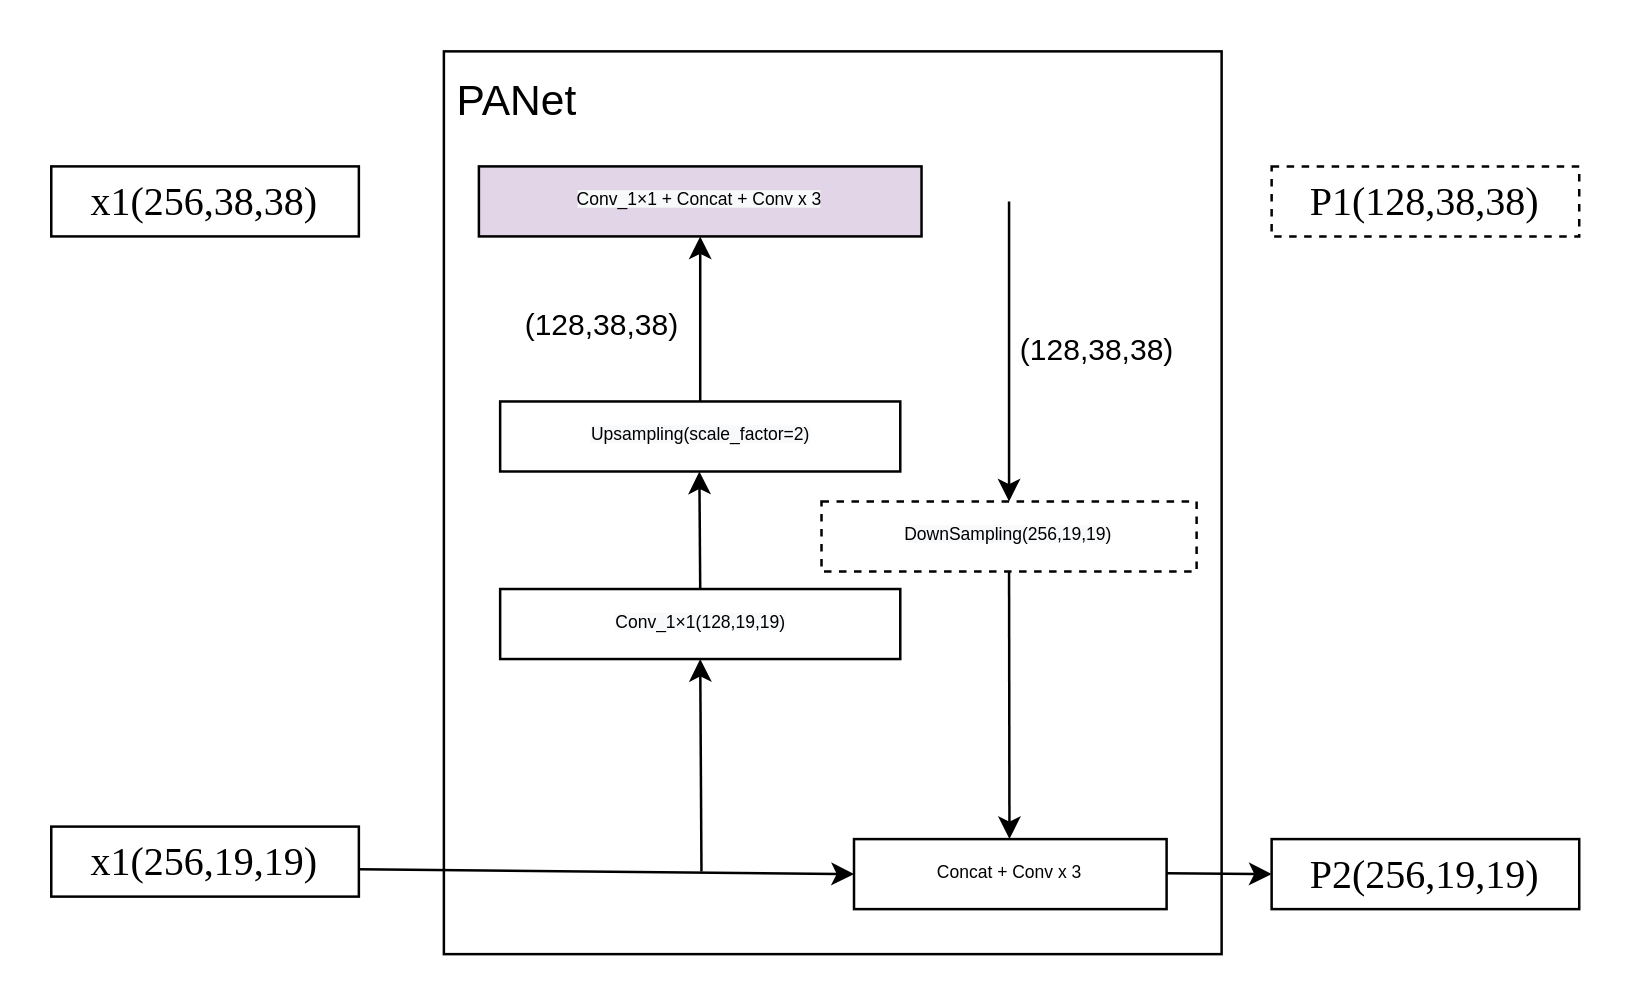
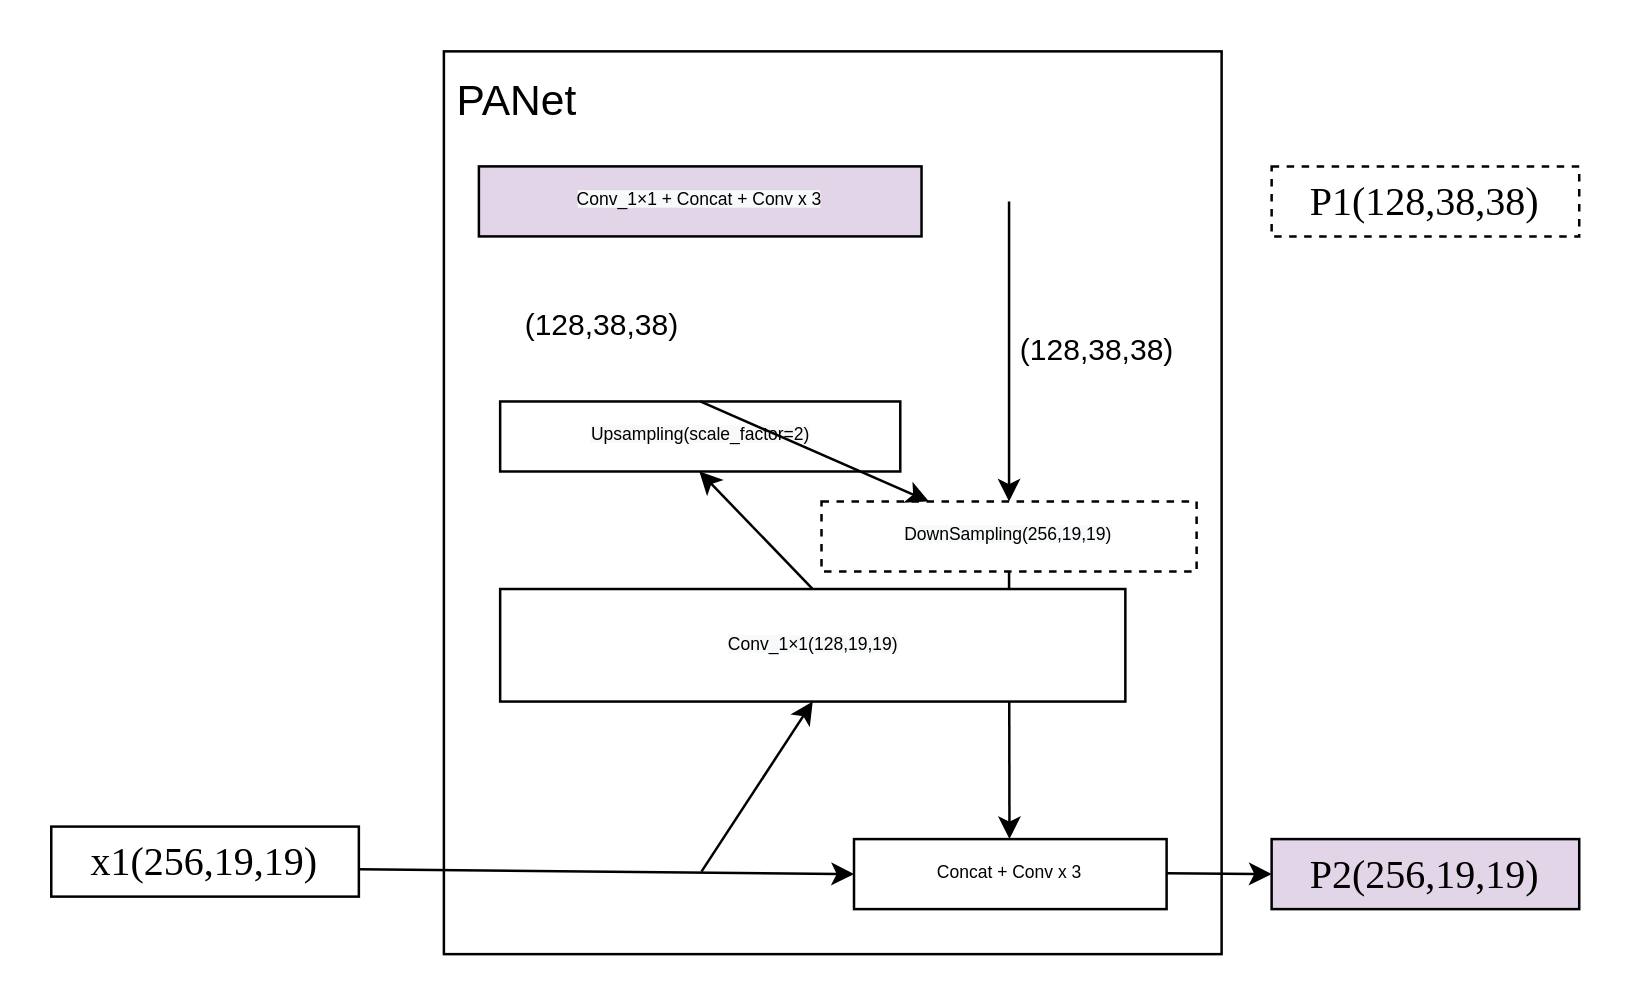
- <mxCell id="16" value="&lt;span style=&quot;font-family: &amp;#34;times new roman&amp;#34; ; font-size: 16px&quot;&gt;x1(256,38,38)&lt;/span&gt;" style="rounded=0;whiteSpace=wrap;html=1;strokeWidth=1;fontSize=7;" vertex="1" parent="1"><mxGeometry x="20" y="66" width="123" height="28" as="geometry" /></mxCell>
- <mxCell id="11" value="" style="endArrow=classic;html=1;fontSize=14;entryX=0.5;entryY=1;entryDx=0;entryDy=0;exitX=0.5;exitY=0;exitDx=0;exitDy=0;" edge="1" parent="1" source="6" target="7"><mxGeometry width="50" height="50" relative="1" as="geometry"><mxPoint x="253.26" y="164" as="sourcePoint" /><mxPoint x="253.26" y="100" as="targetPoint" /></mxGeometry></mxCell>
+ <mxCell id="11" value="" style="endArrow=classic;html=1;fontSize=14;exitX=0.5;exitY=0;exitDx=0;exitDy=0;" edge="1" parent="1" source="6" target="8"><mxGeometry width="50" height="50" relative="1" as="geometry"><mxPoint x="253.26" y="164" as="sourcePoint" /><mxPoint x="253.26" y="100" as="targetPoint" /></mxGeometry></mxCell>
- <mxCell id="19" value="&lt;span style=&quot;color: rgb(0 , 0 , 0) ; font-family: &amp;#34;helvetica&amp;#34; ; font-style: normal ; font-weight: 400 ; letter-spacing: normal ; text-align: center ; text-indent: 0px ; text-transform: none ; word-spacing: 0px ; background-color: rgb(248 , 249 , 250) ; display: inline ; float: none ; font-size: 7px&quot;&gt;&lt;font style=&quot;font-size: 7px&quot;&gt;Conv_1×1(128,19,19)&lt;/font&gt;&lt;/span&gt;" style="rounded=0;whiteSpace=wrap;html=1;strokeWidth=1;fontSize=7;" vertex="1" parent="1"><mxGeometry x="199.5" y="235" width="160" height="28" as="geometry" /></mxCell>
+ <mxCell id="19" value="&lt;span style=&quot;color: rgb(0 , 0 , 0) ; font-family: &amp;#34;helvetica&amp;#34; ; font-style: normal ; font-weight: 400 ; letter-spacing: normal ; text-align: center ; text-indent: 0px ; text-transform: none ; word-spacing: 0px ; background-color: rgb(248 , 249 , 250) ; display: inline ; float: none ; font-size: 7px&quot;&gt;&lt;font style=&quot;font-size: 7px&quot;&gt;Conv_1×1(128,19,19)&lt;/font&gt;&lt;/span&gt;" style="rounded=0;whiteSpace=wrap;html=1;strokeWidth=1;fontSize=7;" vertex="1" parent="1"><mxGeometry x="199.5" y="235" width="250" height="45" as="geometry" /></mxCell>
- <mxCell id="21" value="&lt;span style=&quot;font-family: &amp;#34;times new roman&amp;#34; ; font-size: 16px&quot;&gt;P2(256,19,19)&lt;/span&gt;" style="rounded=0;whiteSpace=wrap;html=1;strokeWidth=1;fontSize=7;" vertex="1" parent="1"><mxGeometry x="508" y="335" width="123" height="28" as="geometry" /></mxCell>
+ <mxCell id="21" value="&lt;span style=&quot;font-family: &amp;#34;times new roman&amp;#34; ; font-size: 16px&quot;&gt;P2(256,19,19)&lt;/span&gt;" style="rounded=0;whiteSpace=wrap;html=1;strokeWidth=1;fontSize=7;fillColor=#e1d5e7;" vertex="1" parent="1"><mxGeometry x="508" y="335" width="123" height="28" as="geometry" /></mxCell>
